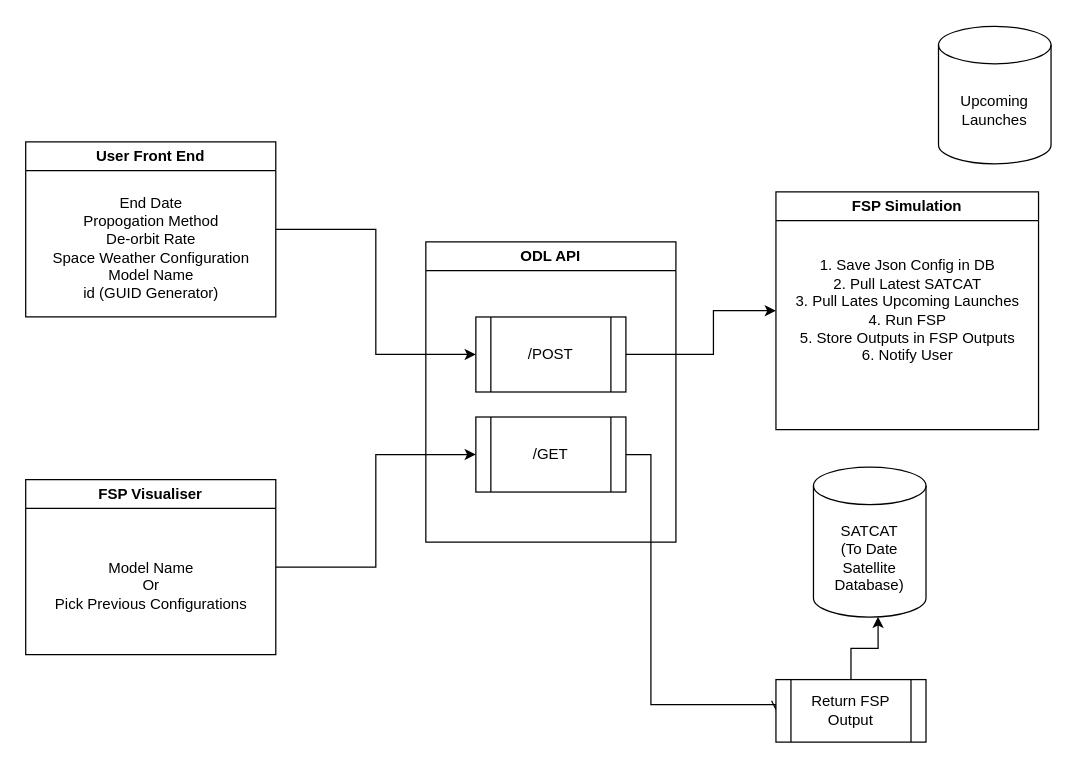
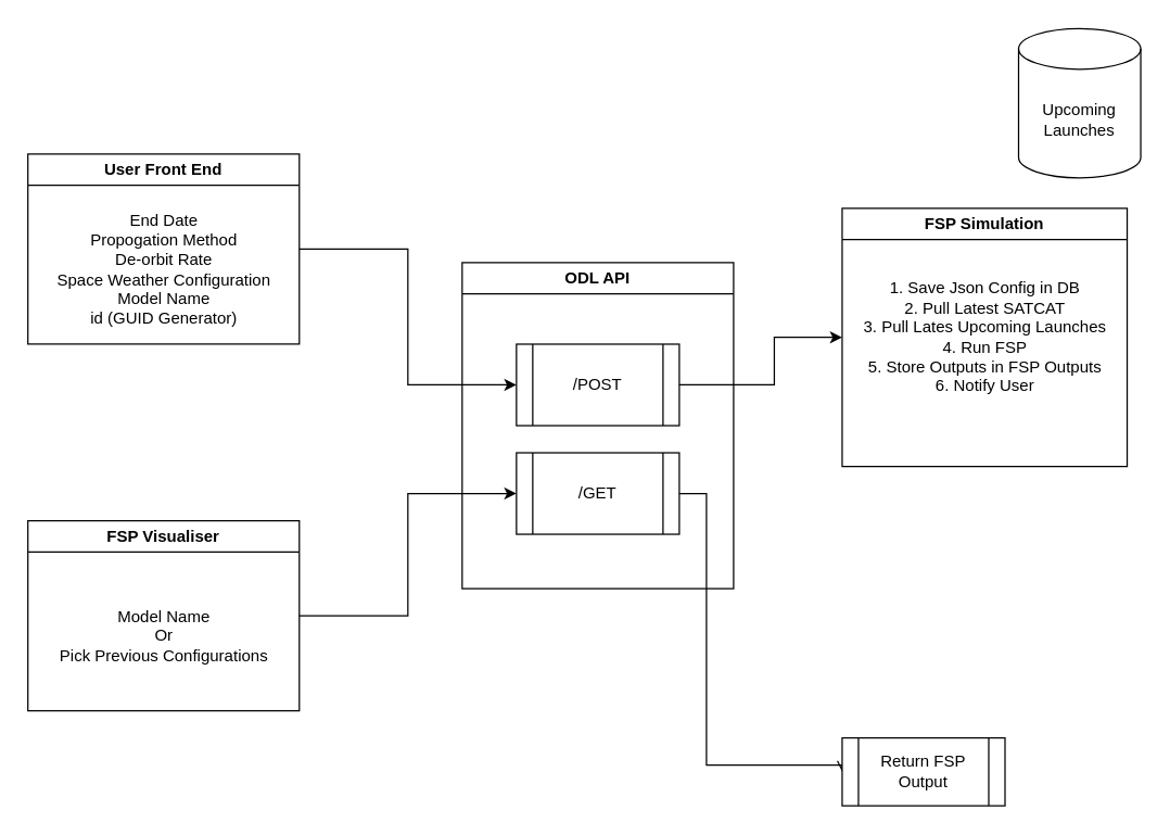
- <mxCell id="2" value="SATCAT&lt;br&gt;(To Date Satellite Database)" style="shape=cylinder3;whiteSpace=wrap;html=1;boundedLbl=1;backgroundOutline=1;size=15;" vertex="1" parent="1"><mxGeometry x="650" y="373" width="90" height="120" as="geometry" /></mxCell>
- <mxCell id="14" style="edgeStyle=orthogonalEdgeStyle;rounded=0;orthogonalLoop=1;jettySize=auto;html=1;entryX=0.574;entryY=0.998;entryDx=0;entryDy=0;entryPerimeter=0;" edge="1" parent="1" source="15" target="2"><mxGeometry relative="1" as="geometry" /></mxCell>
